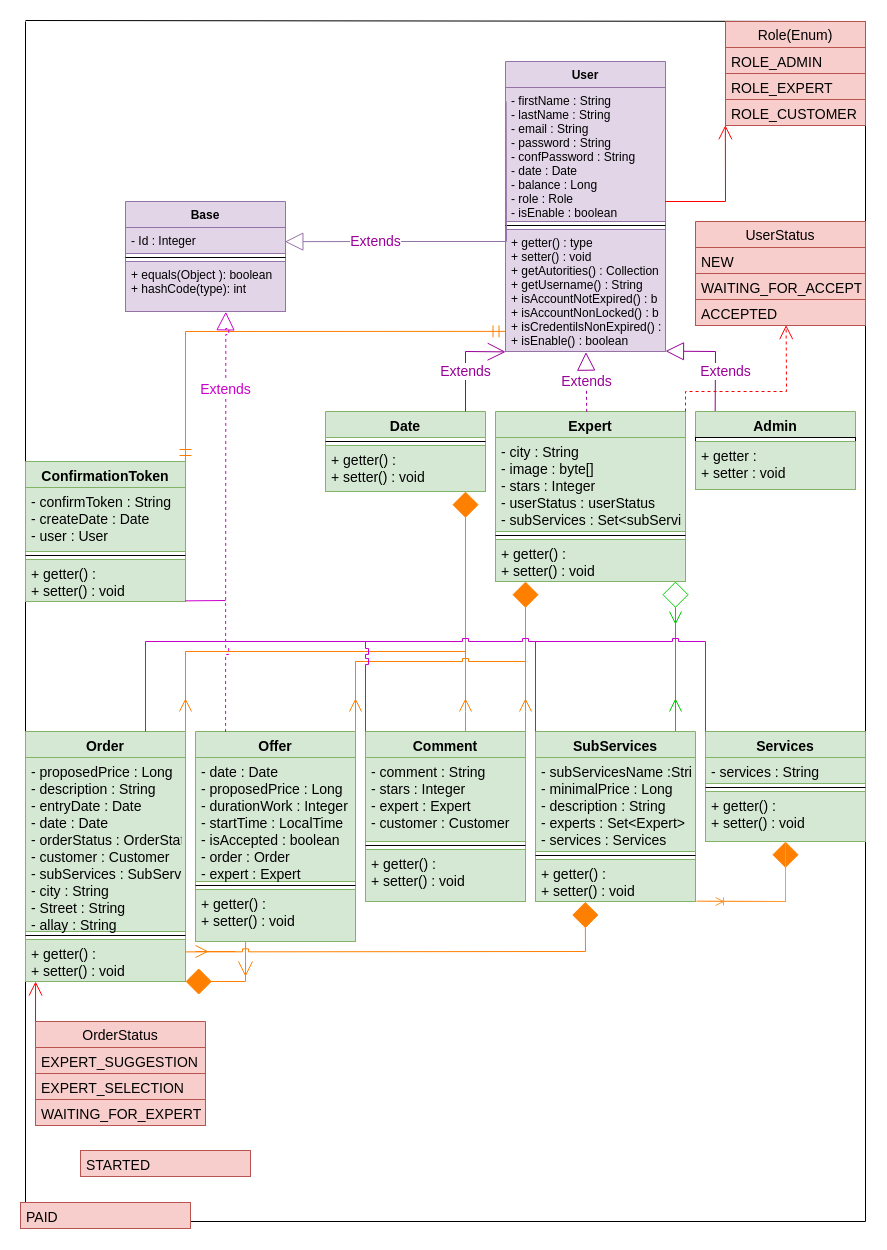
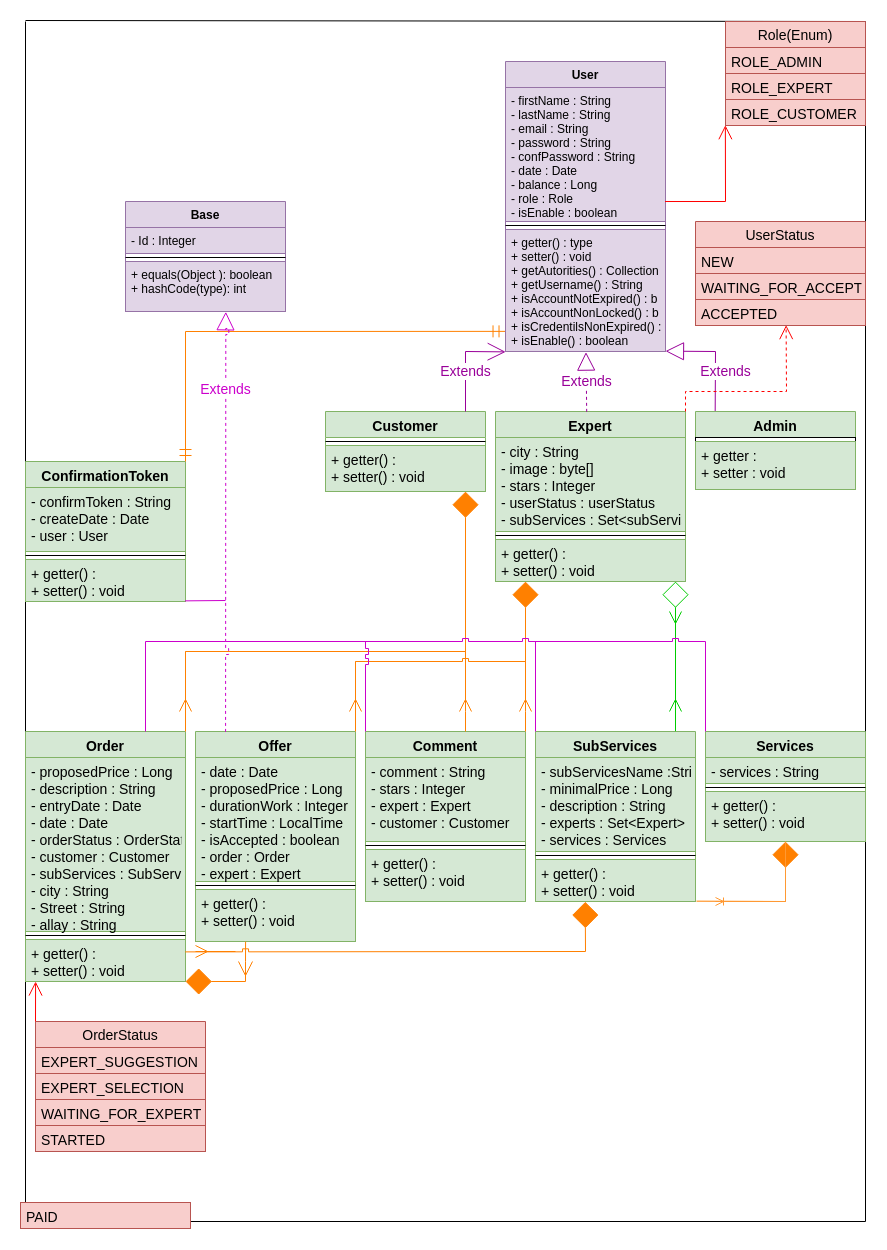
- <mxCell id="14" value="&lt;font color=&quot;#990099&quot;&gt;Extends&lt;/font&gt;" style="endArrow=block;endSize=16;endFill=0;html=1;rounded=0;fontSize=14;strokeColor=#9673a6;exitX=0.004;exitY=0.104;exitDx=0;exitDy=0;exitPerimeter=0;entryX=0.996;entryY=0.545;entryDx=0;entryDy=0;entryPerimeter=0;fillColor=#e1d5e7;" edge="1" parent="1" source="11" target="7"><mxGeometry x="0.499" width="160" relative="1" as="geometry"><mxPoint x="445" y="181" as="sourcePoint" /><mxPoint x="605" y="181" as="targetPoint" /><Array as="points"><mxPoint x="506" y="241" /><mxPoint x="385" y="241" /></Array><mxPoint as="offset" /></mxGeometry></mxCell>
- <mxCell id="19" value="Date" style="swimlane;fontStyle=1;align=center;verticalAlign=top;childLayout=stackLayout;horizontal=1;startSize=26;horizontalStack=0;resizeParent=1;resizeParentMax=0;resizeLast=0;collapsible=1;marginBottom=0;fontSize=14;fillColor=#d5e8d4;strokeColor=#82b366;" vertex="1" parent="1"><mxGeometry x="325" y="411" width="160" height="80" as="geometry" /></mxCell>
+ <mxCell id="19" value="Customer" style="swimlane;fontStyle=1;align=center;verticalAlign=top;childLayout=stackLayout;horizontal=1;startSize=26;horizontalStack=0;resizeParent=1;resizeParentMax=0;resizeLast=0;collapsible=1;marginBottom=0;fontSize=14;fillColor=#d5e8d4;strokeColor=#82b366;" vertex="1" parent="1"><mxGeometry x="325" y="411" width="160" height="80" as="geometry" /></mxCell>
- <mxCell id="66" value="STARTED" style="text;strokeColor=#b85450;fillColor=#f8cecc;align=left;verticalAlign=top;spacingLeft=4;spacingRight=4;overflow=hidden;rotatable=0;points=[[0,0.5],[1,0.5]];portConstraint=eastwest;fontSize=14;" vertex="1" parent="1"><mxGeometry x="80" y="1150" width="170" height="26" as="geometry" /></mxCell>
+ <mxCell id="66" value="STARTED" style="text;strokeColor=#b85450;fillColor=#f8cecc;align=left;verticalAlign=top;spacingLeft=4;spacingRight=4;overflow=hidden;rotatable=0;points=[[0,0.5],[1,0.5]];portConstraint=eastwest;fontSize=14;" vertex="1" parent="1"><mxGeometry x="35" y="1125" width="170" height="26" as="geometry" /></mxCell>
